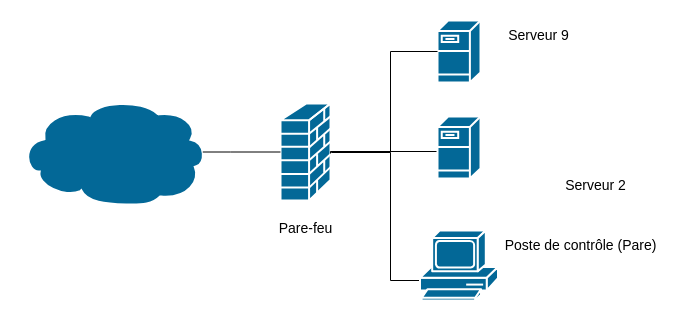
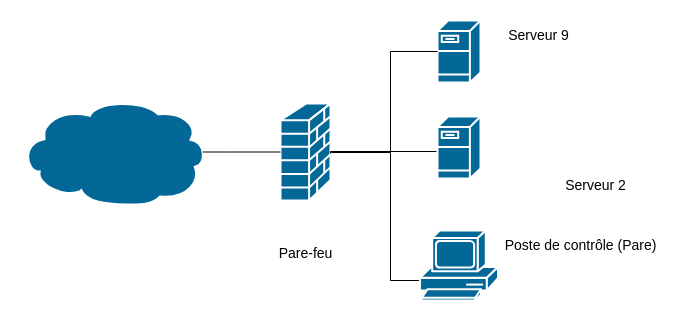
- <mxCell id="11" value="&lt;font color=&quot;#000000&quot; style=&quot;font-size: 14px;&quot;&gt;Pare-feu&lt;/font&gt;" style="text;html=1;align=center;verticalAlign=middle;resizable=0;points=[];autosize=1;strokeColor=none;fillColor=none;" parent="1" vertex="1"><mxGeometry x="265" y="213" width="80" height="30" as="geometry" /></mxCell>
+ <mxCell id="11" value="&lt;font color=&quot;#000000&quot; style=&quot;font-size: 14px;&quot;&gt;Pare-feu&lt;/font&gt;" style="text;html=1;align=center;verticalAlign=middle;resizable=0;points=[];autosize=1;strokeColor=none;fillColor=none;" parent="1" vertex="1"><mxGeometry x="265" y="238" width="80" height="30" as="geometry" /></mxCell>
